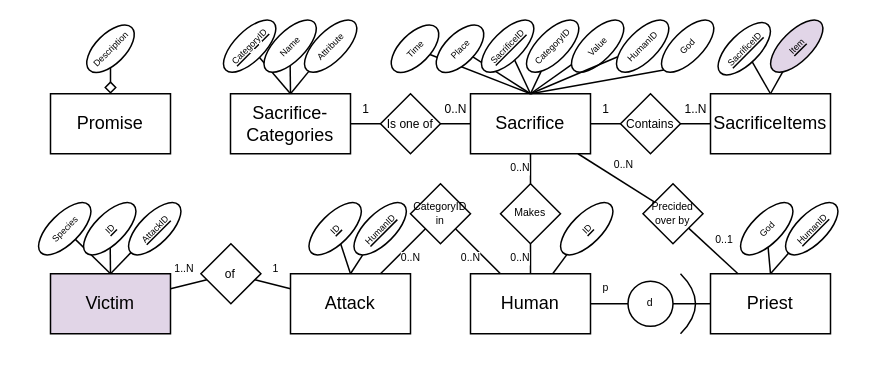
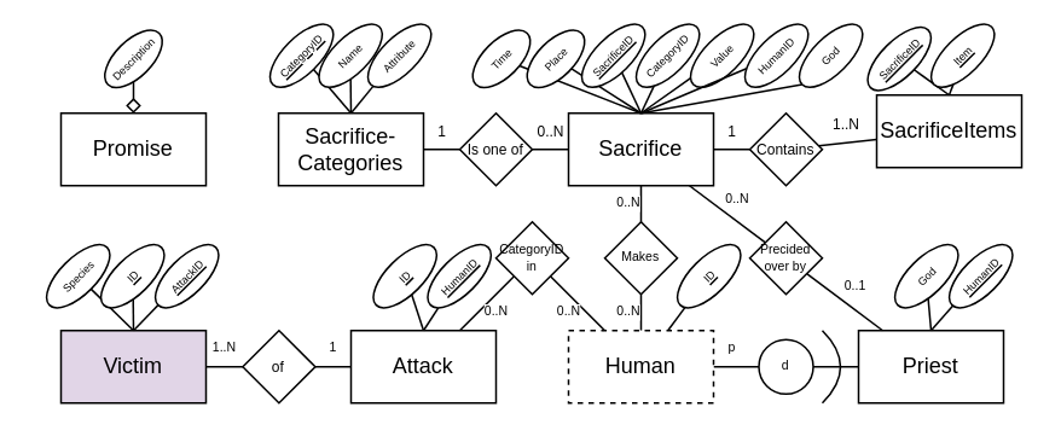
- <mxCell id="21" value="&lt;p style=&quot;line-height: 100%; font-size: 6px;&quot;&gt;&lt;u&gt;Item&lt;/u&gt;&lt;/p&gt;" style="ellipse;whiteSpace=wrap;html=1;align=center;rotation=-45;verticalAlign=middle;horizontal=1;fontSize=6;spacing=0;fillColor=#e1d5e7;" parent="1" vertex="1"><mxGeometry x="508" y="20.23" width="45" height="20" as="geometry" /></mxCell>
+ <mxCell id="21" value="&lt;p style=&quot;line-height: 100%; font-size: 6px;&quot;&gt;&lt;u&gt;Item&lt;/u&gt;&lt;/p&gt;" style="ellipse;whiteSpace=wrap;html=1;align=center;rotation=-45;verticalAlign=middle;horizontal=1;fontSize=6;spacing=0;" parent="1" vertex="1"><mxGeometry x="508" y="20.23" width="45" height="20" as="geometry" /></mxCell>
- <mxCell id="15" value="SacrificeItems" style="rounded=0;whiteSpace=wrap;html=1;fontFamily=Helvetica;fontSize=12;fontColor=default;" parent="1" vertex="1"><mxGeometry x="473" y="62" width="80" height="40" as="geometry" /></mxCell>
+ <mxCell id="15" value="SacrificeItems" style="rounded=0;whiteSpace=wrap;html=1;fontFamily=Helvetica;fontSize=12;fontColor=default;" parent="1" vertex="1"><mxGeometry x="483" y="52" width="80" height="40" as="geometry" /></mxCell>
- <mxCell id="37" value="Precided over by" style="rhombus;whiteSpace=wrap;html=1;fontFamily=Helvetica;fontSize=7;fontColor=default;" parent="1" vertex="1"><mxGeometry x="428" y="122" width="40" height="40" as="geometry" /></mxCell>
+ <mxCell id="37" value="Precided over by" style="rhombus;whiteSpace=wrap;html=1;fontFamily=Helvetica;fontSize=7;fontColor=default;" parent="1" vertex="1"><mxGeometry x="413" y="122" width="40" height="40" as="geometry" /></mxCell>
- <mxCell id="43" value="of" style="rhombus;whiteSpace=wrap;html=1;fontFamily=Helvetica;fontSize=8;fontColor=default;" parent="1" vertex="1"><mxGeometry x="133.27" y="162" width="40" height="40" as="geometry" /></mxCell>
+ <mxCell id="43" value="of" style="rhombus;whiteSpace=wrap;html=1;fontFamily=Helvetica;fontSize=8;fontColor=default;" parent="1" vertex="1"><mxGeometry x="133.27" y="182" width="40" height="40" as="geometry" /></mxCell>
- <mxCell id="53" value="Human" style="rounded=0;whiteSpace=wrap;html=1;fontFamily=Helvetica;fontSize=12;fontColor=default;" parent="1" vertex="1"><mxGeometry x="313" y="182" width="80" height="40" as="geometry" /></mxCell>
+ <mxCell id="53" value="Human" style="rounded=0;whiteSpace=wrap;html=1;fontFamily=Helvetica;fontSize=12;fontColor=default;dashed=1;" parent="1" vertex="1"><mxGeometry x="313" y="182" width="80" height="40" as="geometry" /></mxCell>
